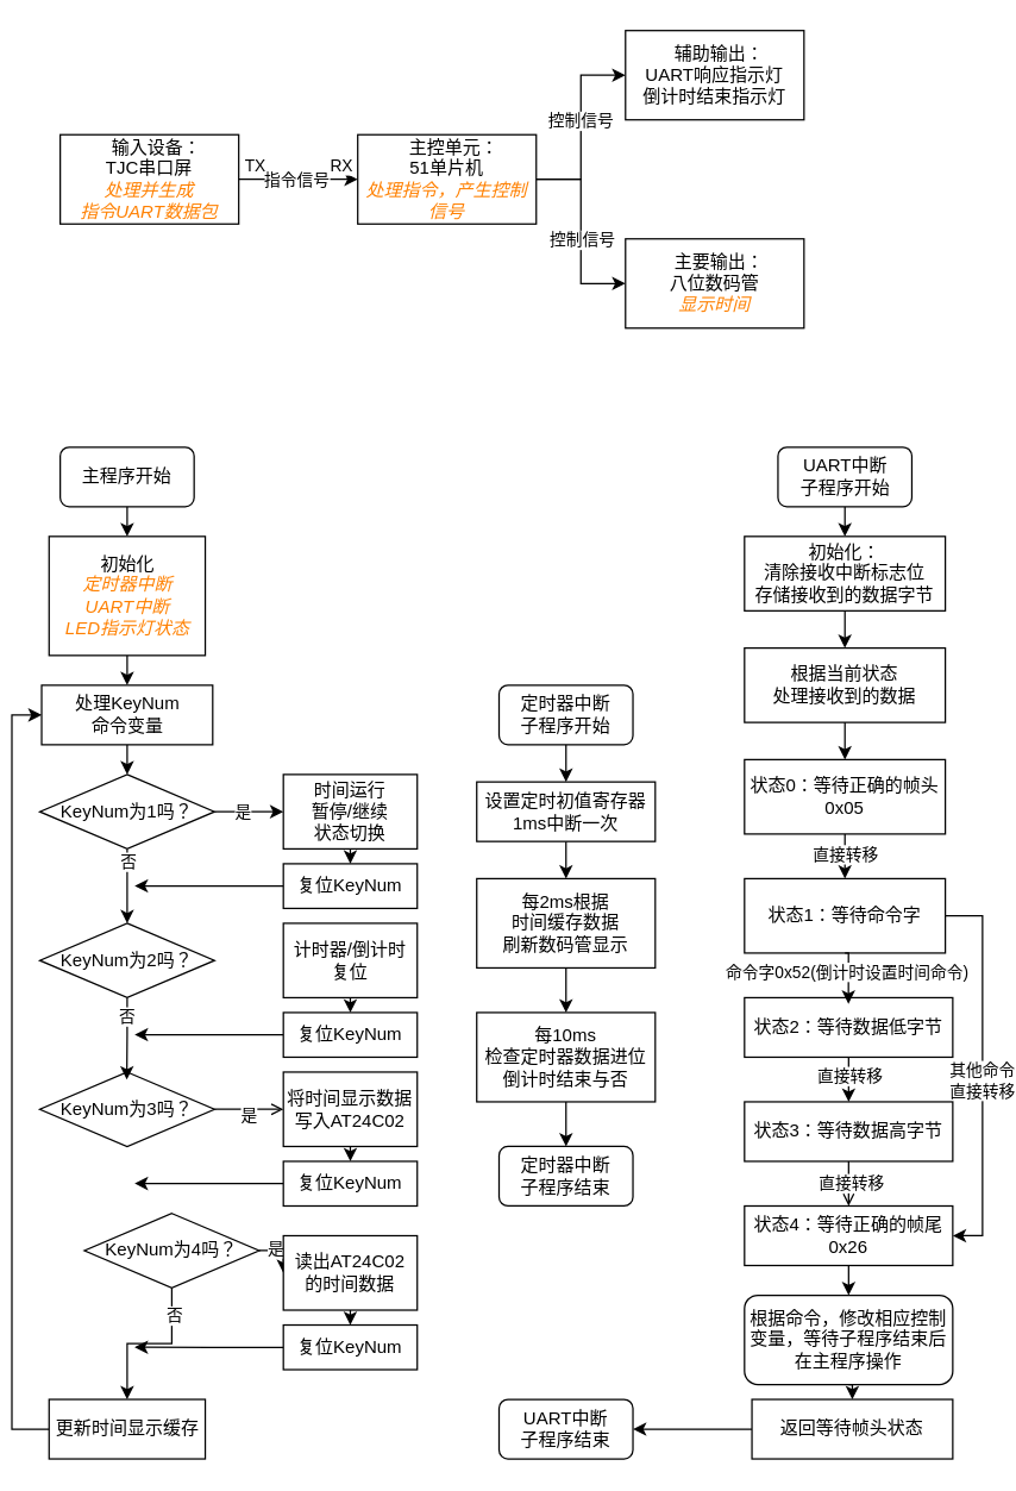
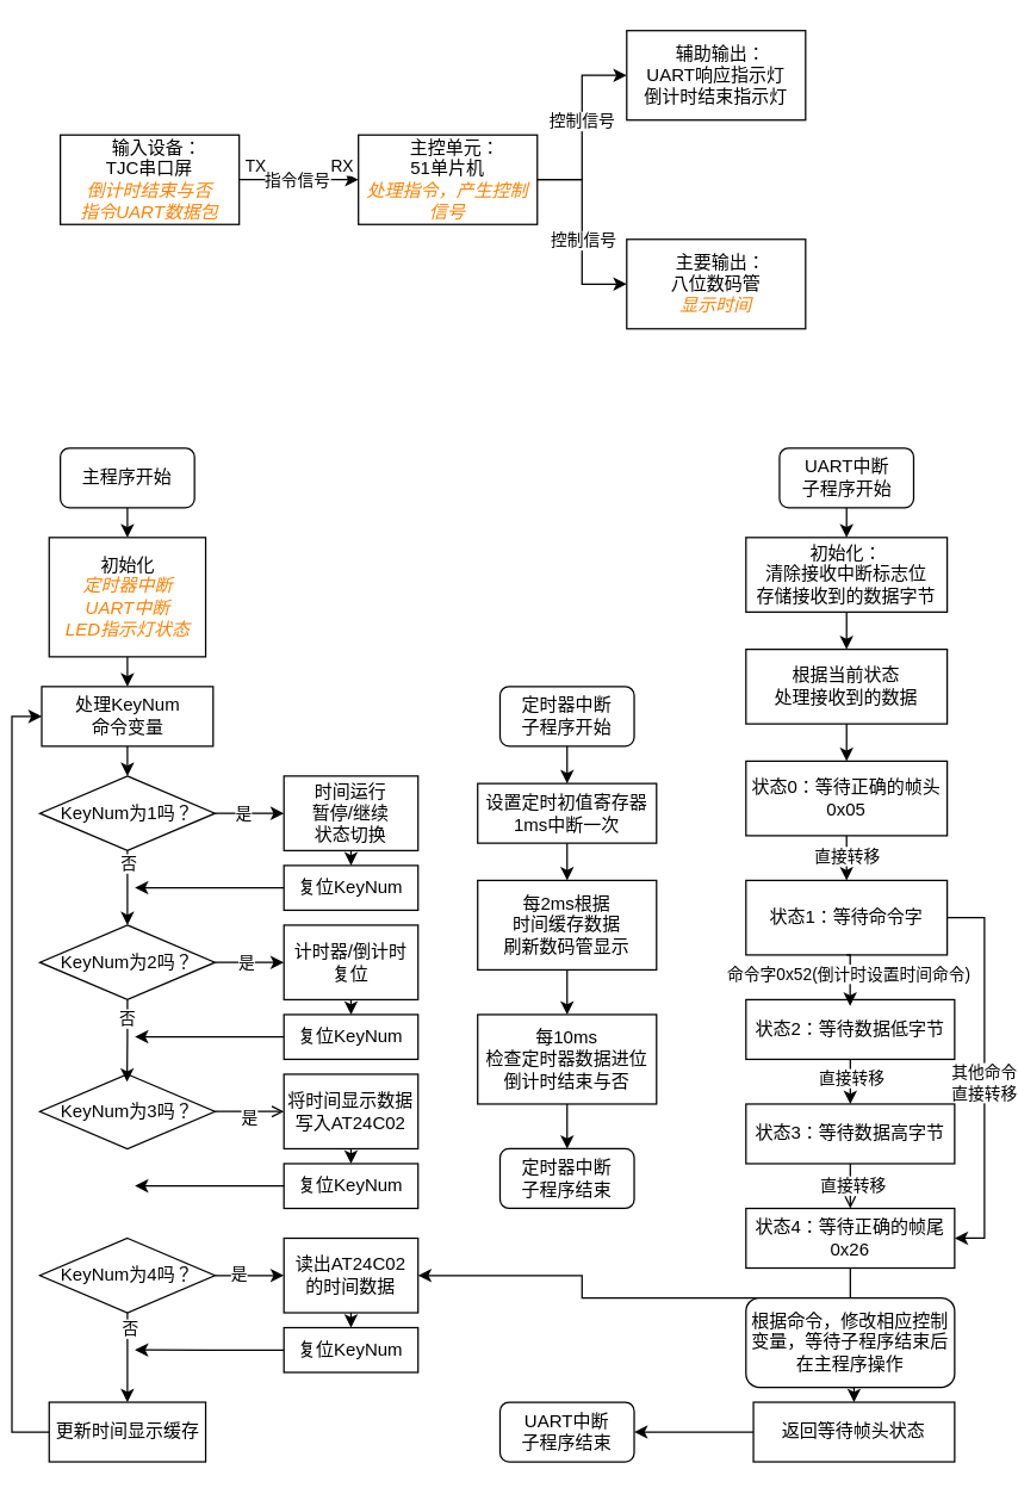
- <mxCell id="13" value="&amp;nbsp; &amp;nbsp;输入设备：&lt;div&gt;TJC串口屏&lt;/div&gt;&lt;div&gt;&lt;i&gt;&lt;font style=&quot;color: rgb(255, 128, 0);&quot;&gt;处理并生成&lt;/font&gt;&lt;/i&gt;&lt;/div&gt;&lt;div&gt;&lt;i&gt;&lt;font style=&quot;color: rgb(255, 128, 0);&quot;&gt;指令UART数据包&lt;/font&gt;&lt;/i&gt;&lt;/div&gt;" style="rounded=0;whiteSpace=wrap;html=1;" vertex="1" parent="1"><mxGeometry x="34" y="90" width="120" height="60" as="geometry" /></mxCell>
+ <mxCell id="13" value="&amp;nbsp; &amp;nbsp;输入设备：&lt;div&gt;TJC串口屏&lt;/div&gt;&lt;div&gt;&lt;i&gt;&lt;font style=&quot;color: rgb(255, 128, 0);&quot;&gt;倒计时结束与否&lt;/font&gt;&lt;/i&gt;&lt;/div&gt;&lt;div&gt;&lt;i&gt;&lt;font style=&quot;color: rgb(255, 128, 0);&quot;&gt;指令UART数据包&lt;/font&gt;&lt;/i&gt;&lt;/div&gt;" style="rounded=0;whiteSpace=wrap;html=1;" vertex="1" parent="1"><mxGeometry x="34" y="90" width="120" height="60" as="geometry" /></mxCell>
+ <mxCell id="29" style="edgeStyle=orthogonalEdgeStyle;rounded=0;orthogonalLoop=1;jettySize=auto;html=1;exitX=1;exitY=0.5;exitDx=0;exitDy=0;entryX=0;entryY=0.5;entryDx=0;entryDy=0;" edge="1" parent="1" source="31" target="33"><mxGeometry relative="1" as="geometry" /></mxCell>
+ <mxCell id="30" value="是" style="edgeLabel;html=1;align=center;verticalAlign=middle;resizable=0;points=[];" vertex="1" connectable="0" parent="29"><mxGeometry x="-0.089" y="1" relative="1" as="geometry"><mxPoint as="offset" /></mxGeometry></mxCell>
- <mxCell id="49" value="KeyNum为4吗？" style="rhombus;whiteSpace=wrap;html=1;" vertex="1" parent="1"><mxGeometry x="50.25" y="815" width="117.5" height="50" as="geometry" /></mxCell>
+ <mxCell id="49" value="KeyNum为4吗？" style="rhombus;whiteSpace=wrap;html=1;" vertex="1" parent="1"><mxGeometry x="20.25" y="830" width="117.5" height="50" as="geometry" /></mxCell>
- <mxCell id="85" style="edgeStyle=orthogonalEdgeStyle;rounded=0;orthogonalLoop=1;jettySize=auto;html=1;exitX=0.5;exitY=1;exitDx=0;exitDy=0;entryX=0.5;entryY=0;entryDx=0;entryDy=0;" edge="1" parent="1" source="86" target="88"><mxGeometry relative="1" as="geometry" /></mxCell>
+ <mxCell id="85" style="edgeStyle=orthogonalEdgeStyle;rounded=0;orthogonalLoop=1;jettySize=auto;html=1;exitX=0.5;exitY=1;exitDx=0;exitDy=0;" edge="1" parent="1" source="86" target="51"><mxGeometry relative="1" as="geometry" /></mxCell>
